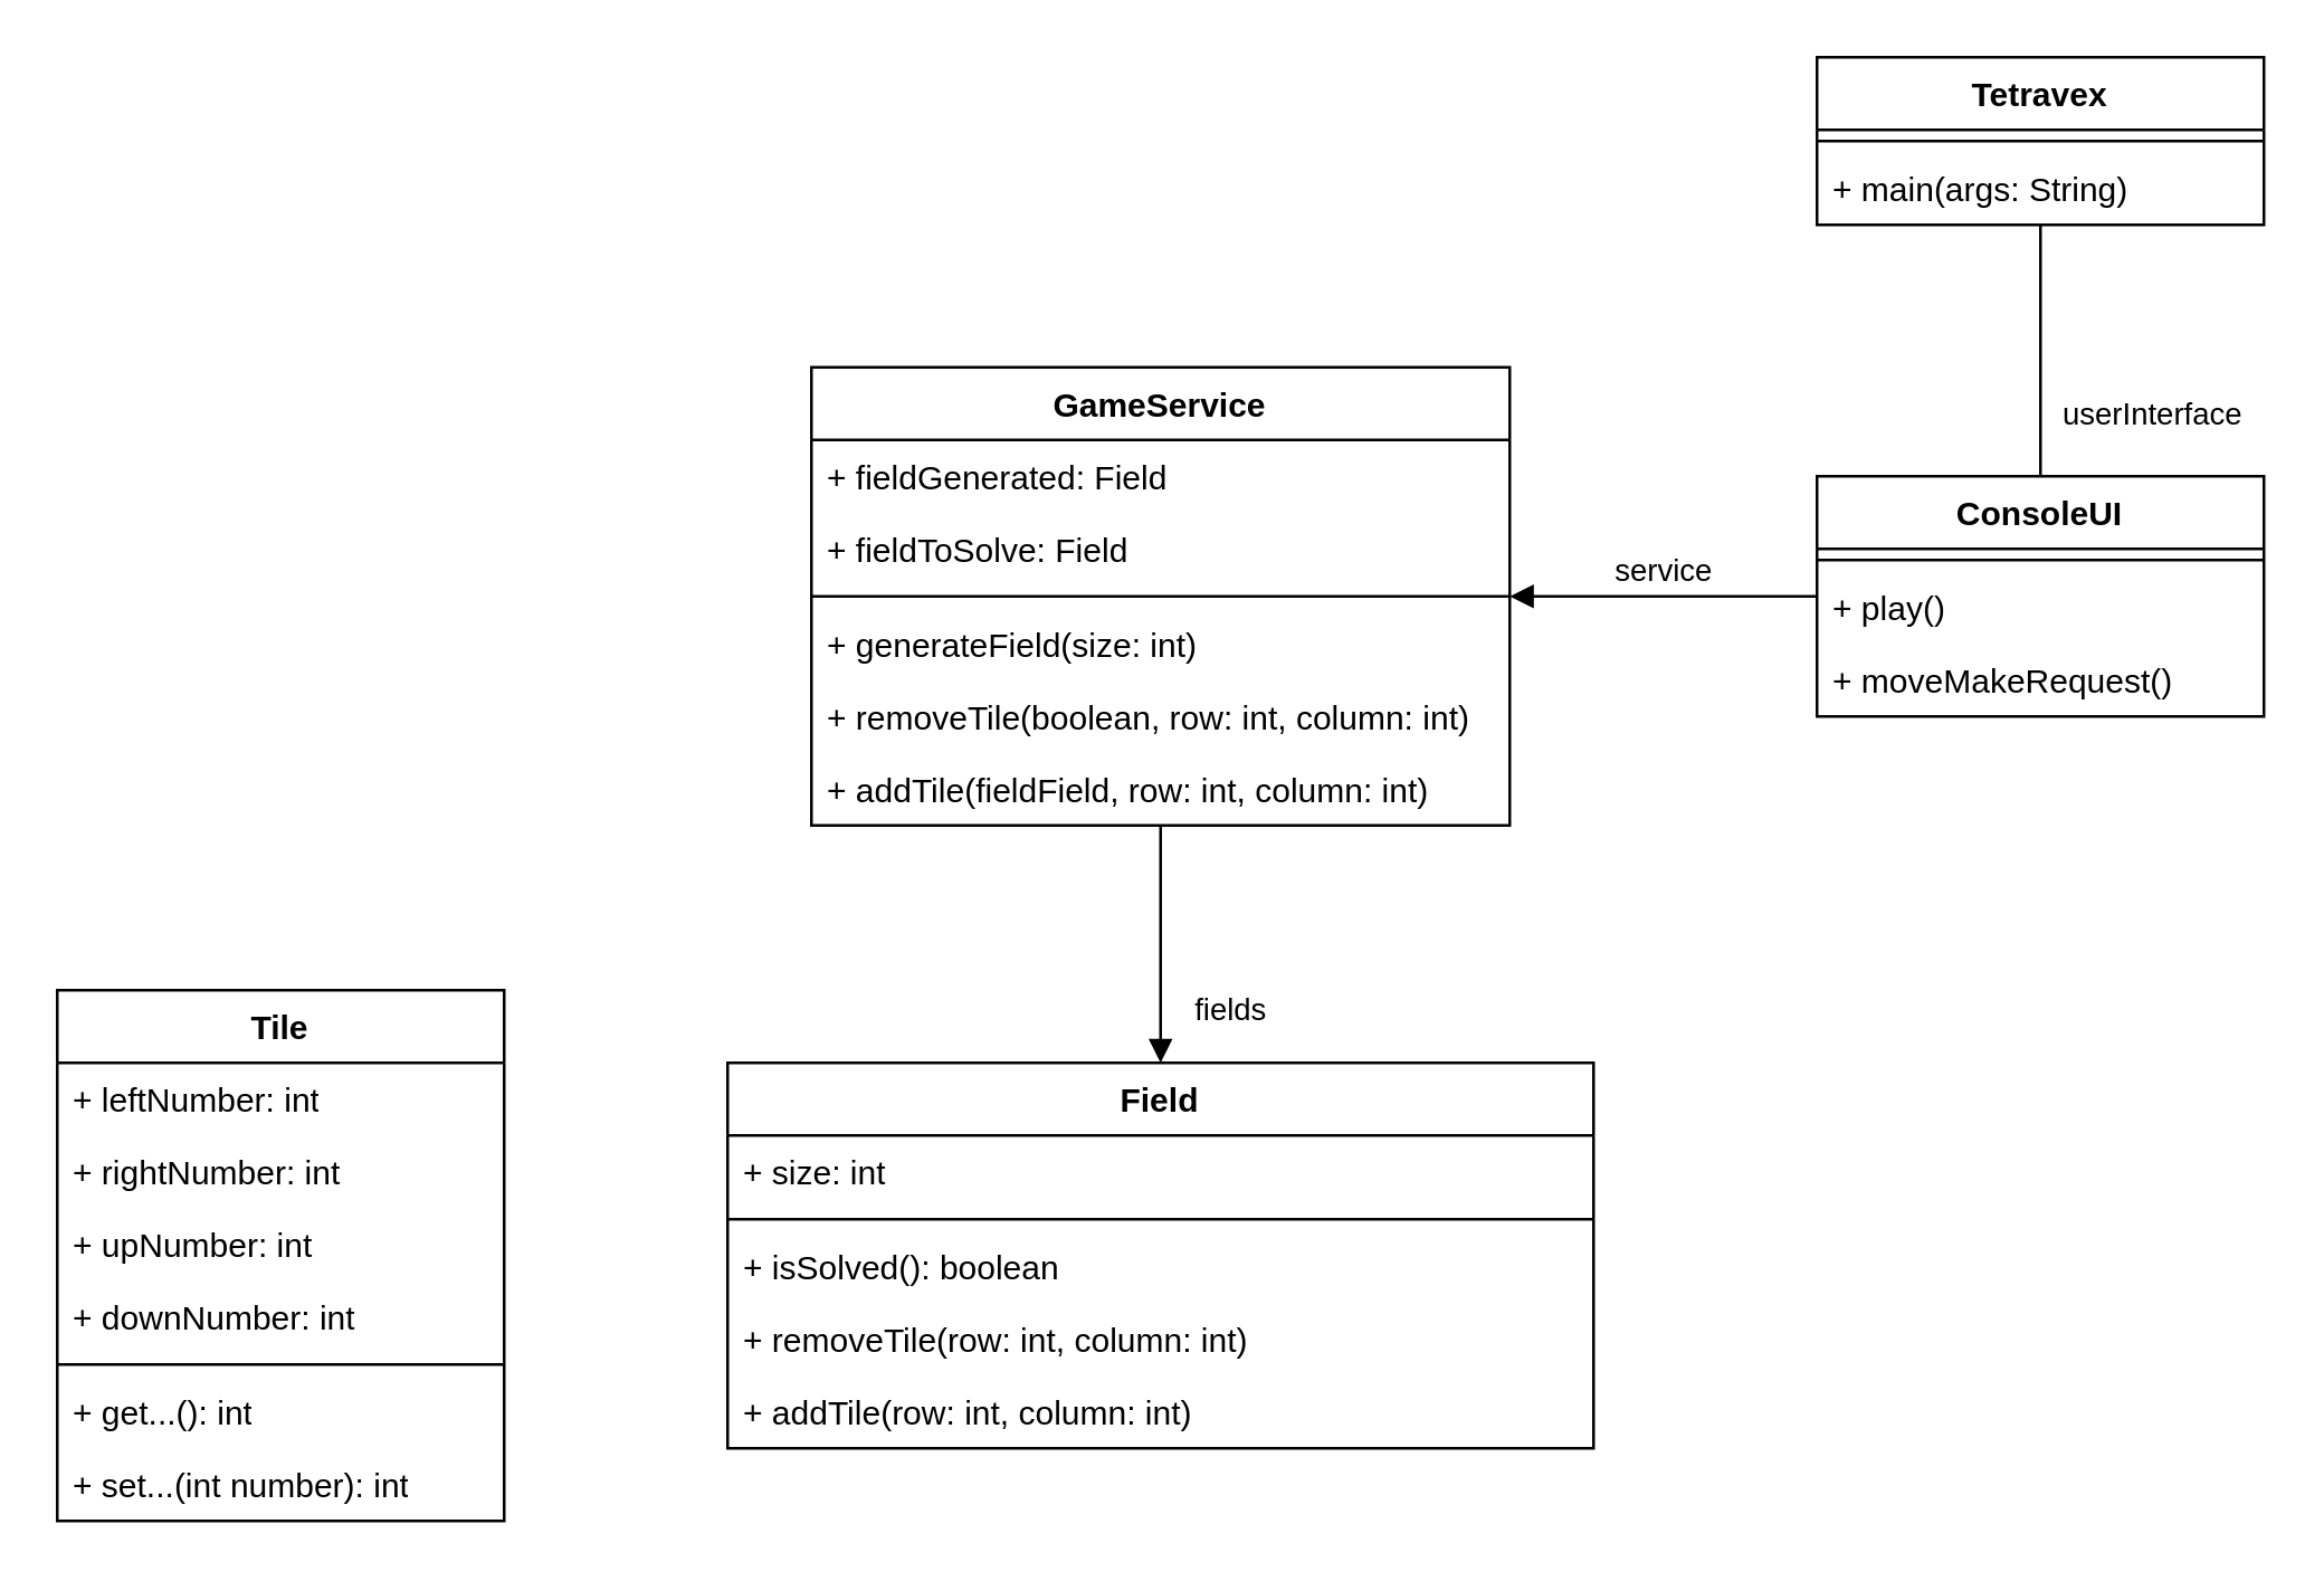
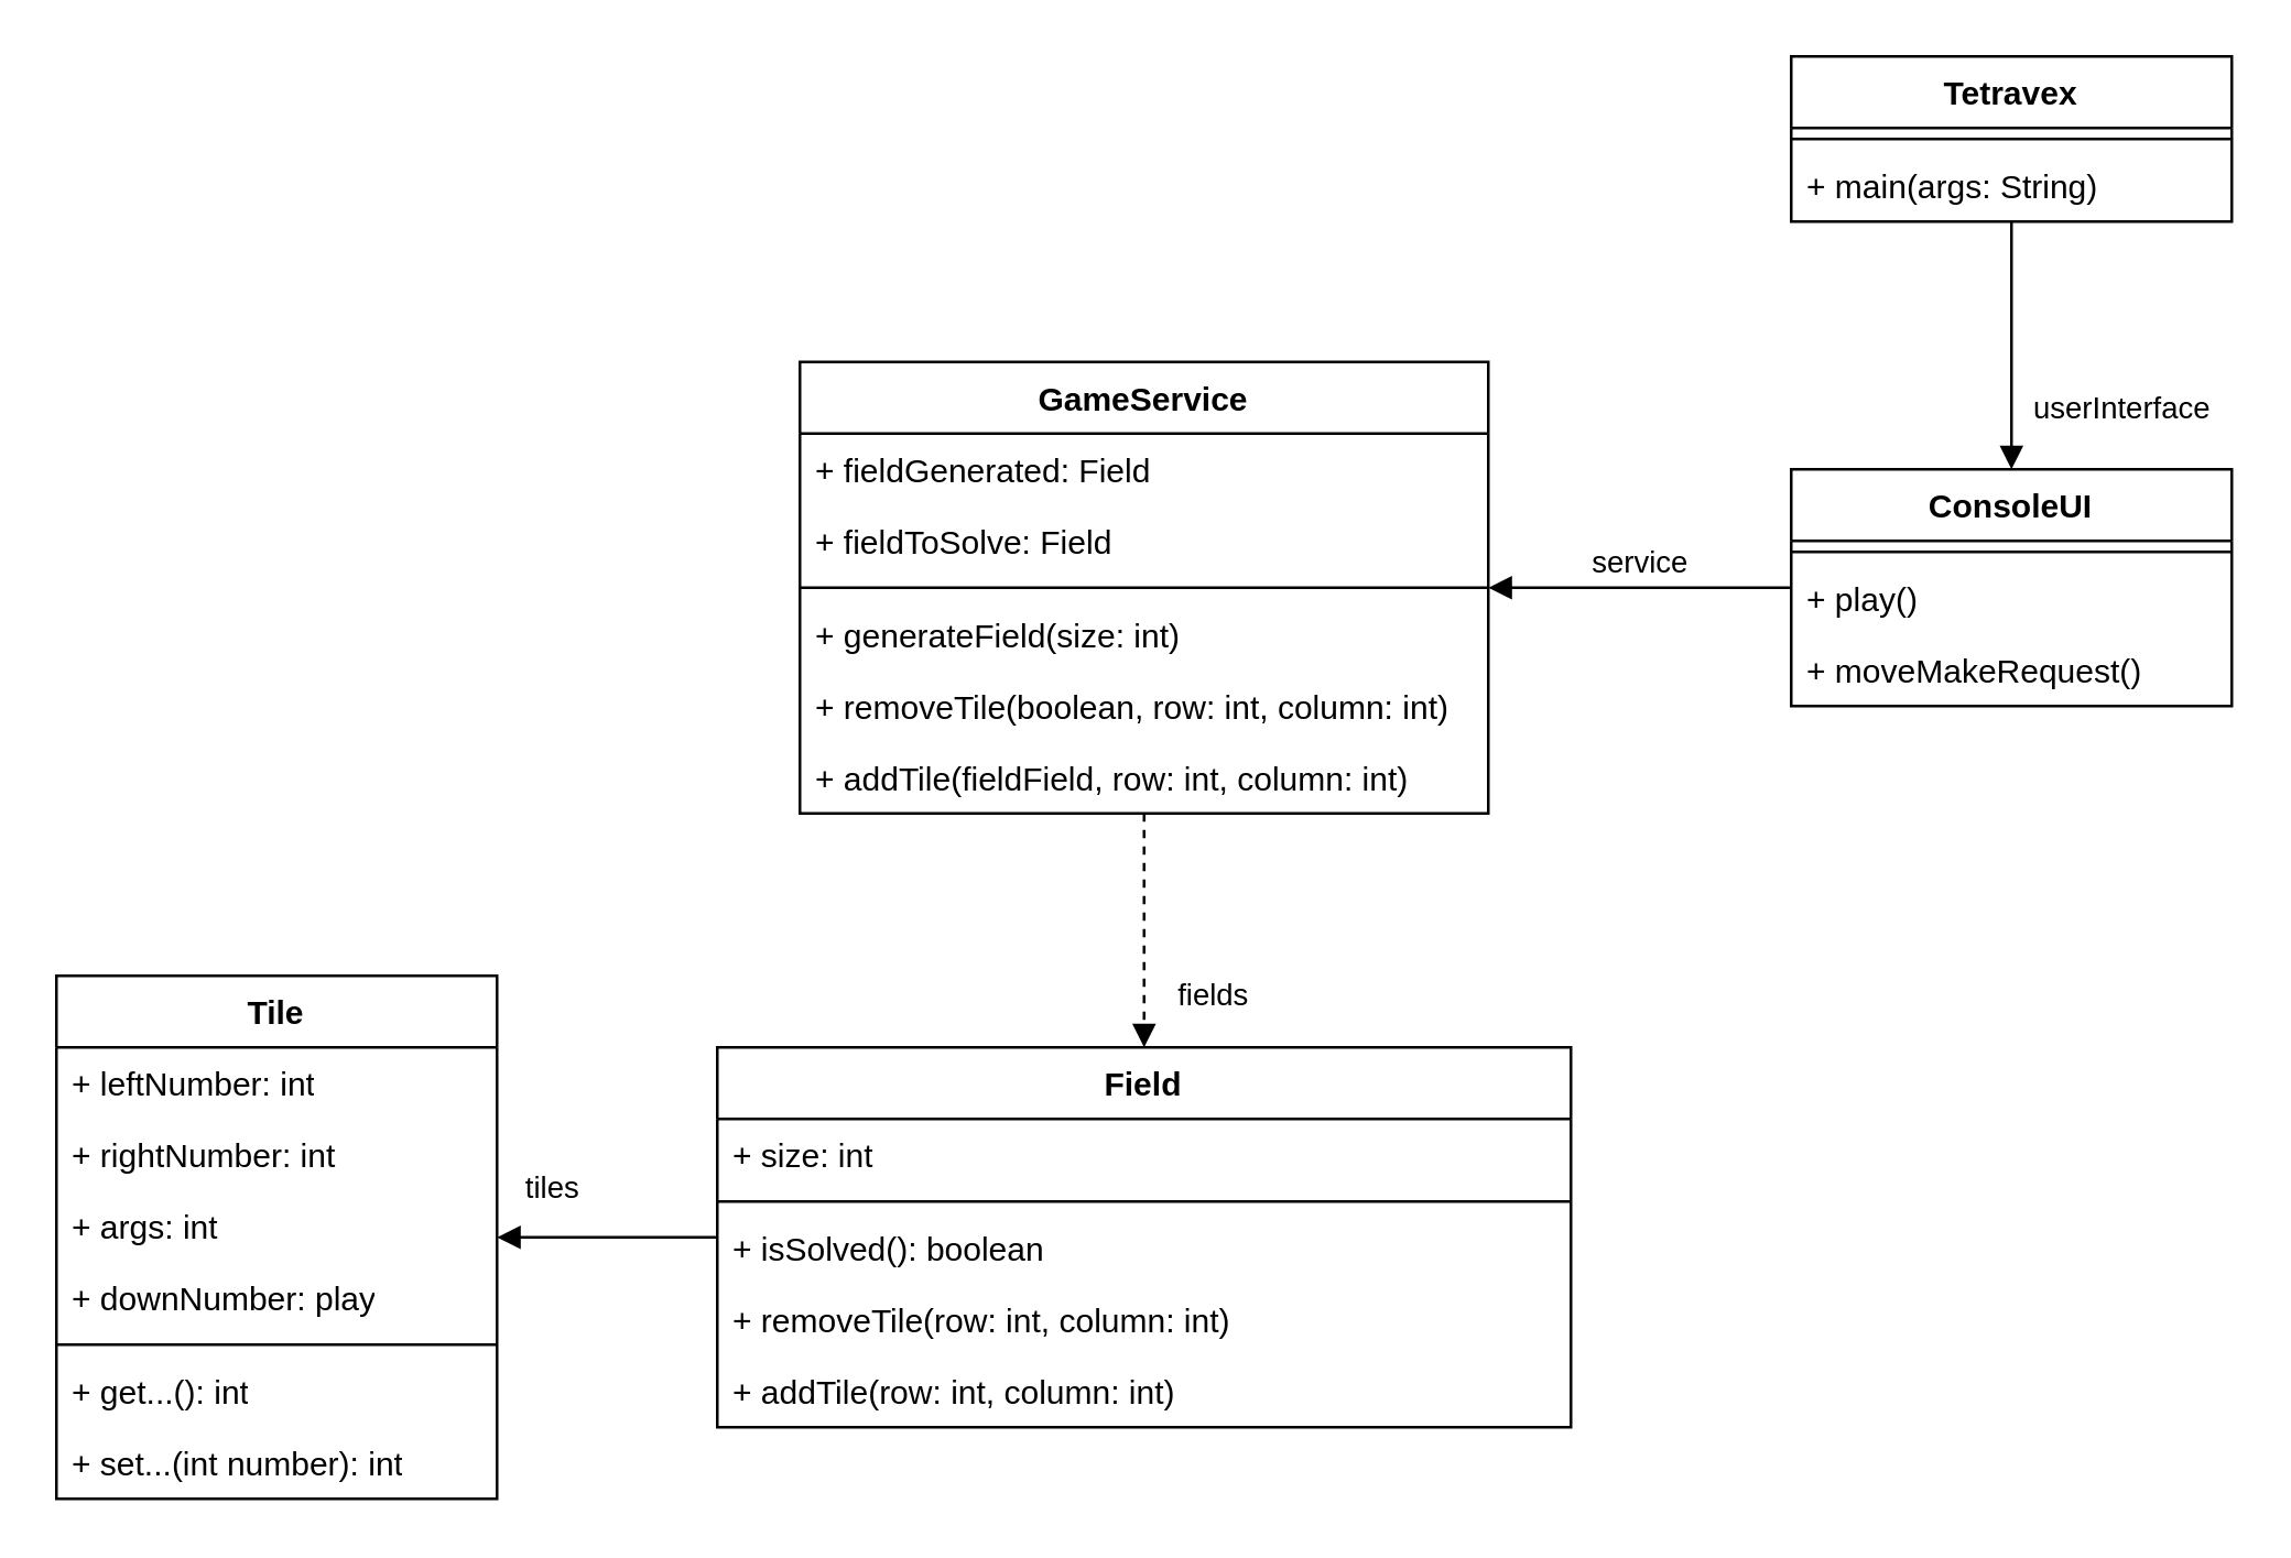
- <mxCell id="23" value="userInterface&lt;div&gt;&lt;br/&gt;&lt;/div&gt;" style="html=1;verticalAlign=bottom;endArrow=none;curved=0;rounded=0;" edge="1" parent="1" source="16" target="19"><mxGeometry x="1" y="40" width="80" relative="1" as="geometry"><mxPoint x="660" y="50" as="sourcePoint" /><mxPoint x="740" y="50" as="targetPoint" /><mxPoint as="offset" /></mxGeometry></mxCell>
+ <mxCell id="23" value="userInterface&lt;div&gt;&lt;br/&gt;&lt;/div&gt;" style="html=1;verticalAlign=bottom;endArrow=block;curved=0;rounded=0;" edge="1" parent="1" source="16" target="19"><mxGeometry x="1" y="40" width="80" relative="1" as="geometry"><mxPoint x="660" y="50" as="sourcePoint" /><mxPoint x="740" y="50" as="targetPoint" /><mxPoint as="offset" /></mxGeometry></mxCell>
- <mxCell id="32" value="fields" style="html=1;verticalAlign=bottom;endArrow=block;curved=0;rounded=0;" edge="1" parent="1" source="24" target="2"><mxGeometry x="0.765" y="25" width="80" relative="1" as="geometry"><mxPoint x="490" y="290" as="sourcePoint" /><mxPoint x="570" y="290" as="targetPoint" /><mxPoint as="offset" /></mxGeometry></mxCell>
+ <mxCell id="32" value="fields" style="html=1;verticalAlign=bottom;endArrow=block;curved=0;rounded=0;dashed=1;" edge="1" parent="1" source="24" target="2"><mxGeometry x="0.765" y="25" width="80" relative="1" as="geometry"><mxPoint x="490" y="290" as="sourcePoint" /><mxPoint x="570" y="290" as="targetPoint" /><mxPoint as="offset" /></mxGeometry></mxCell>
- <mxCell id="11" value="+ upNumber: int" style="text;strokeColor=none;fillColor=none;align=left;verticalAlign=top;spacingLeft=4;spacingRight=4;overflow=hidden;rotatable=0;points=[[0,0.5],[1,0.5]];portConstraint=eastwest;whiteSpace=wrap;html=1;" vertex="1" parent="8"><mxGeometry y="78" width="160" height="26" as="geometry" /></mxCell>
+ <mxCell id="11" value="+ args: int" style="text;strokeColor=none;fillColor=none;align=left;verticalAlign=top;spacingLeft=4;spacingRight=4;overflow=hidden;rotatable=0;points=[[0,0.5],[1,0.5]];portConstraint=eastwest;whiteSpace=wrap;html=1;" vertex="1" parent="8"><mxGeometry y="78" width="160" height="26" as="geometry" /></mxCell>
+ <mxCell id="33" value="tiles" style="html=1;verticalAlign=bottom;endArrow=block;curved=0;rounded=0;" edge="1" parent="1" source="2" target="8"><mxGeometry x="0.5" y="-9" width="80" relative="1" as="geometry"><mxPoint x="360" y="400" as="sourcePoint" /><mxPoint x="440" y="400" as="targetPoint" /><mxPoint as="offset" /></mxGeometry></mxCell>
- <mxCell id="12" value="+ downNumber: int" style="text;strokeColor=none;fillColor=none;align=left;verticalAlign=top;spacingLeft=4;spacingRight=4;overflow=hidden;rotatable=0;points=[[0,0.5],[1,0.5]];portConstraint=eastwest;whiteSpace=wrap;html=1;" vertex="1" parent="8"><mxGeometry y="104" width="160" height="26" as="geometry" /></mxCell>
+ <mxCell id="12" value="+ downNumber: play" style="text;strokeColor=none;fillColor=none;align=left;verticalAlign=top;spacingLeft=4;spacingRight=4;overflow=hidden;rotatable=0;points=[[0,0.5],[1,0.5]];portConstraint=eastwest;whiteSpace=wrap;html=1;" vertex="1" parent="8"><mxGeometry y="104" width="160" height="26" as="geometry" /></mxCell>
